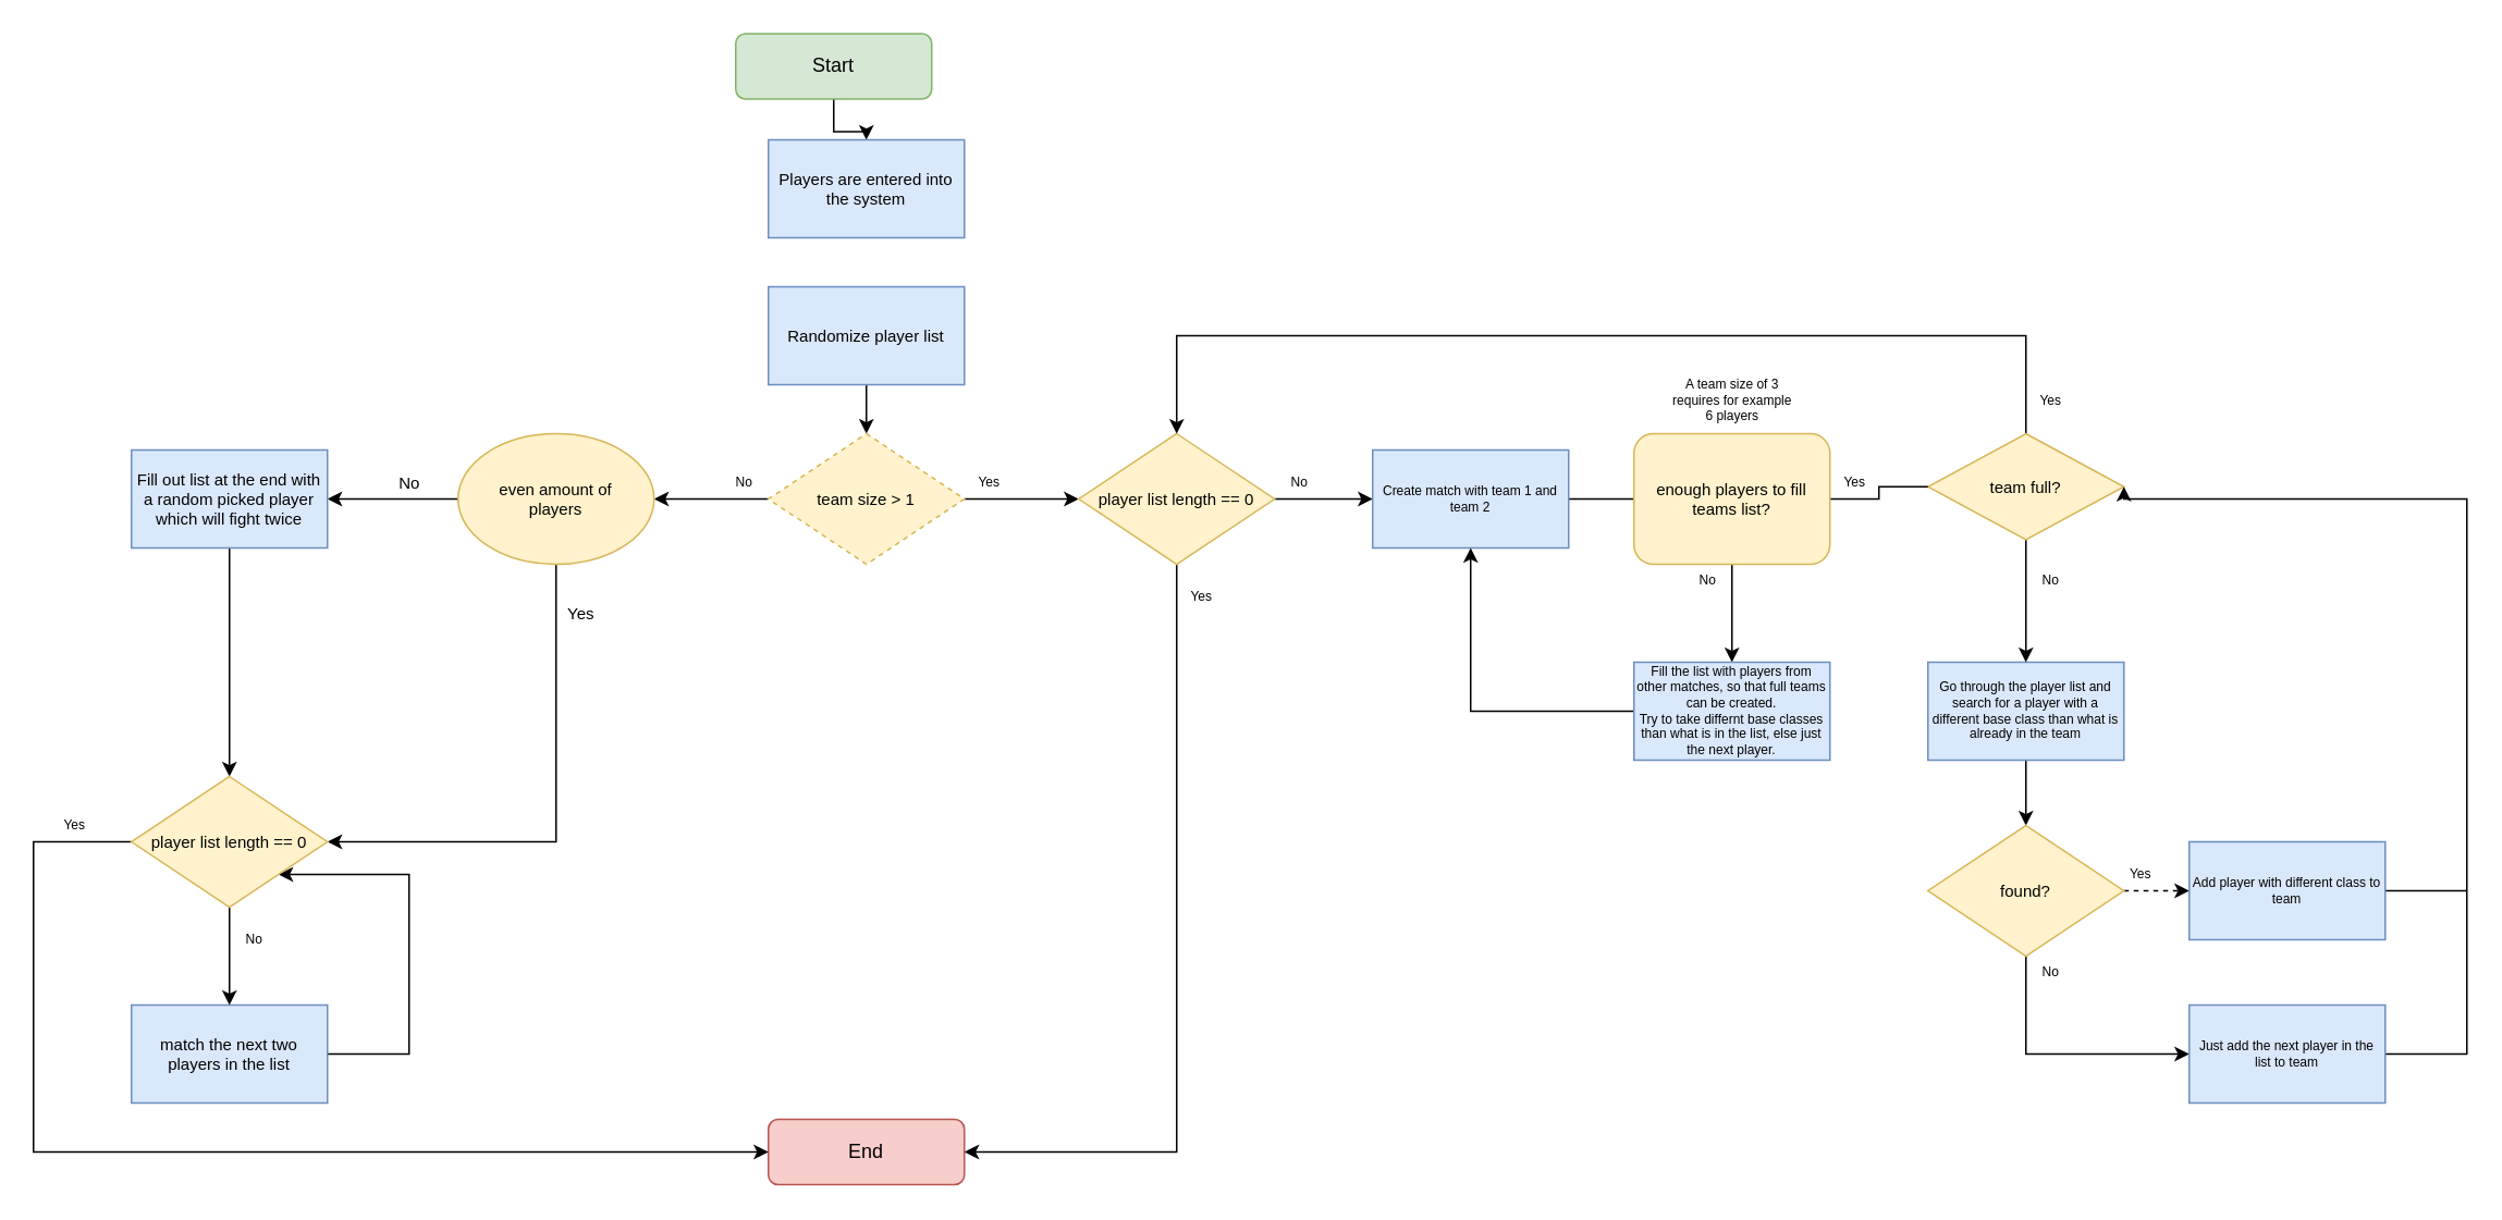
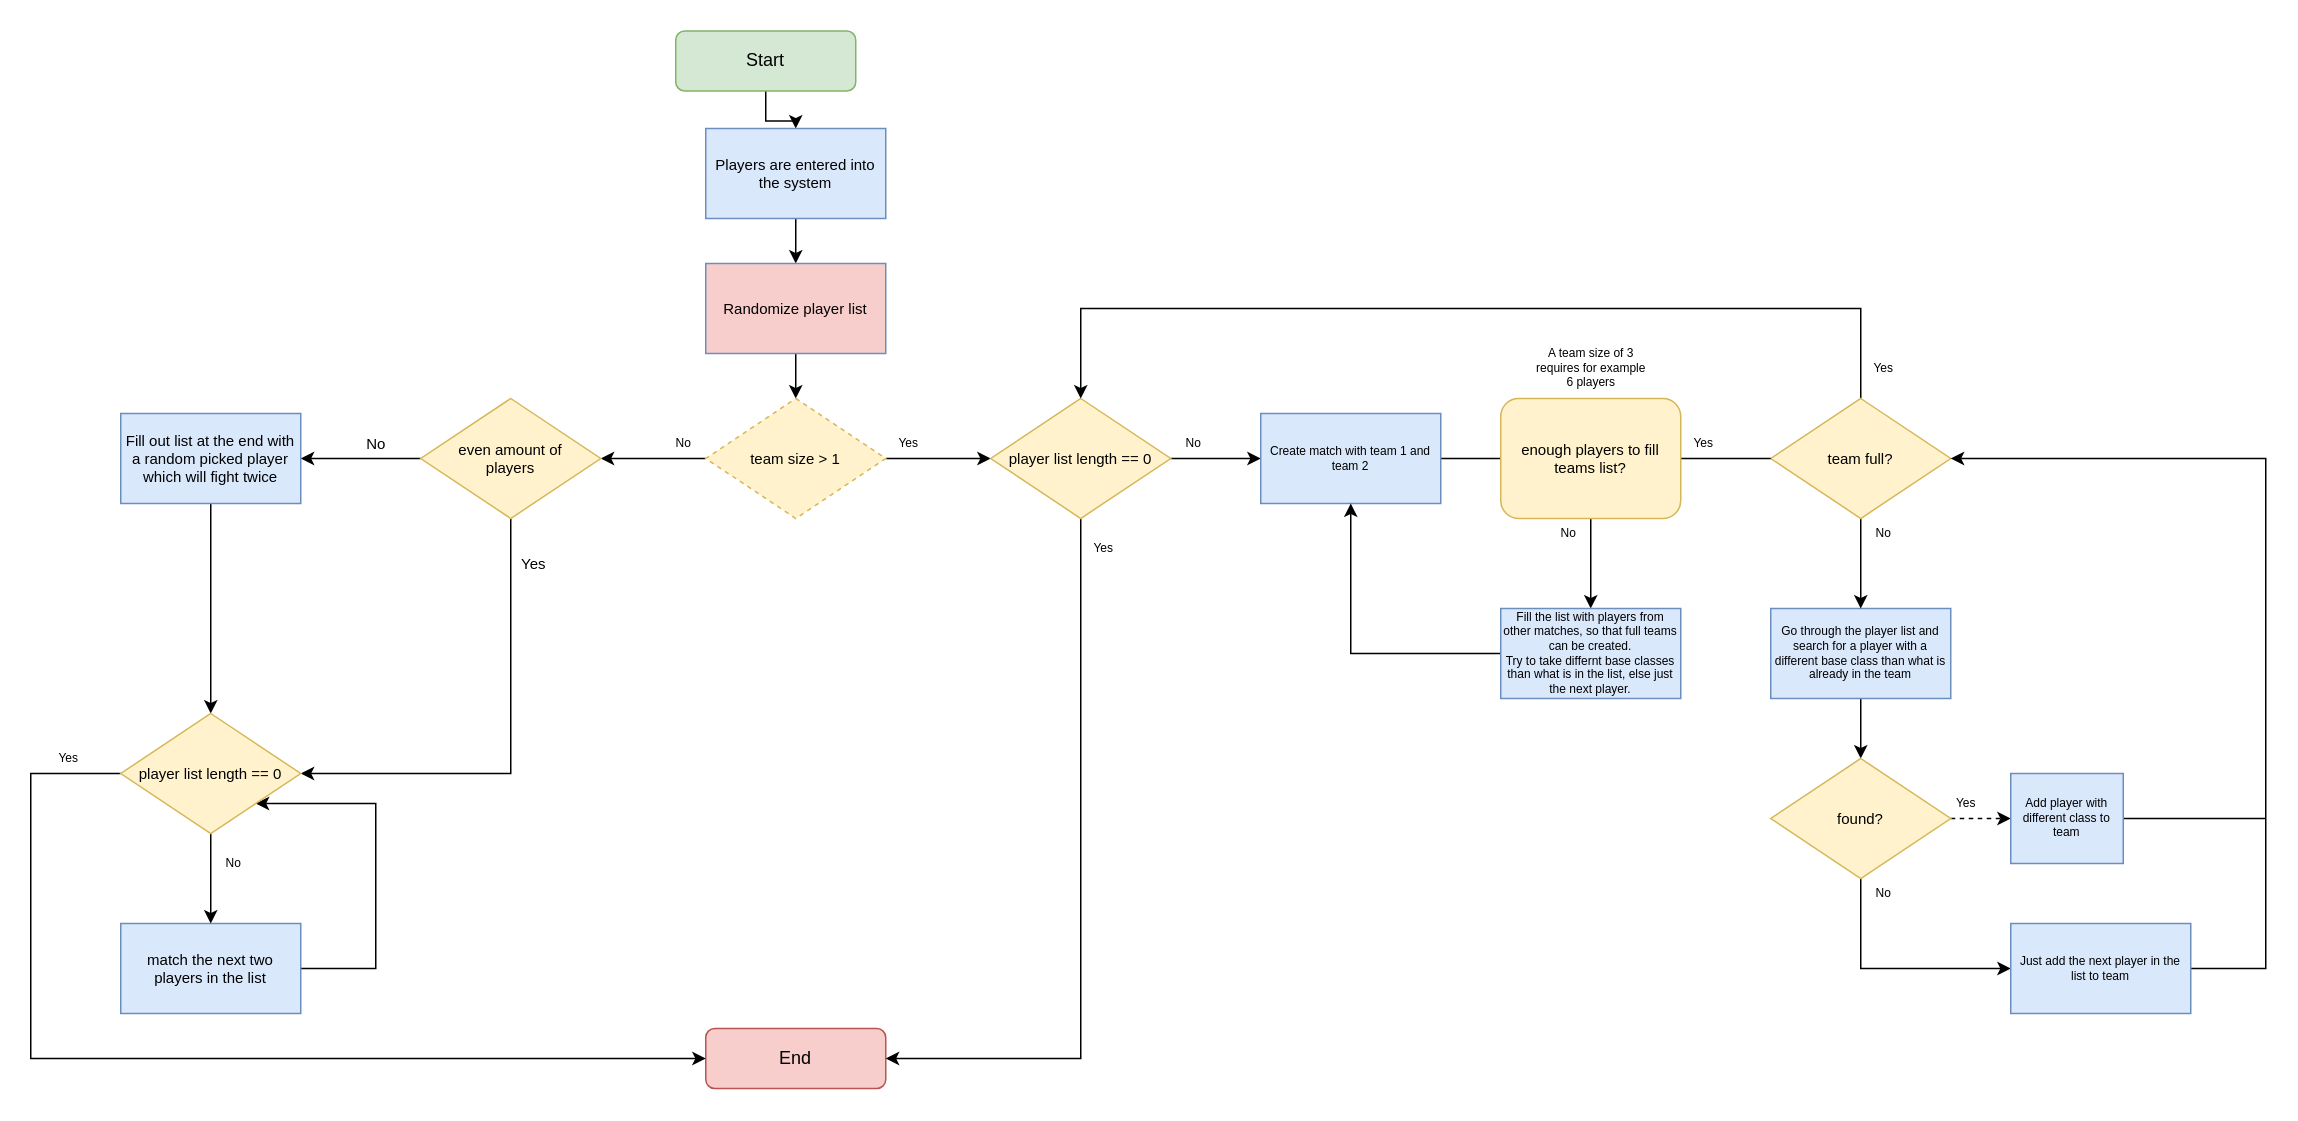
+ <mxCell id="4" style="edgeStyle=orthogonalEdgeStyle;rounded=0;orthogonalLoop=1;jettySize=auto;html=1;entryX=0.5;entryY=0;entryDx=0;entryDy=0;fontSize=10;" edge="1" parent="1" source="5" target="7"><mxGeometry relative="1" as="geometry" /></mxCell>
- <mxCell id="7" value="Randomize player list" style="rounded=0;whiteSpace=wrap;html=1;fontSize=10;fillColor=#dae8fc;strokeColor=#6c8ebf;" vertex="1" parent="1"><mxGeometry x="470" y="175" width="120" height="60" as="geometry" /></mxCell>
+ <mxCell id="7" value="Randomize player list" style="rounded=0;whiteSpace=wrap;html=1;fontSize=10;fillColor=#f8cecc;strokeColor=#6c8ebf;" vertex="1" parent="1"><mxGeometry x="470" y="175" width="120" height="60" as="geometry" /></mxCell>
- <mxCell id="37" value="team full?" style="rhombus;whiteSpace=wrap;html=1;fontSize=10;fillColor=#fff2cc;strokeColor=#d6b656;" vertex="1" parent="1"><mxGeometry x="1180" y="265" width="120" height="65" as="geometry" /></mxCell>
+ <mxCell id="37" value="team full?" style="rhombus;whiteSpace=wrap;html=1;fontSize=10;fillColor=#fff2cc;strokeColor=#d6b656;" vertex="1" parent="1"><mxGeometry x="1180" y="265" width="120" height="80" as="geometry" /></mxCell>
- <mxCell id="15" value="&lt;div&gt;even amount of&lt;/div&gt;&lt;div&gt;players&lt;/div&gt;" style="ellipse;whiteSpace=wrap;html=1;fontSize=10;fillColor=#fff2cc;strokeColor=#d6b656;" vertex="1" parent="1"><mxGeometry x="280" y="265" width="120" height="80" as="geometry" /></mxCell>
+ <mxCell id="15" value="&lt;div&gt;even amount of&lt;/div&gt;&lt;div&gt;players&lt;/div&gt;" style="rhombus;whiteSpace=wrap;html=1;fontSize=10;fillColor=#fff2cc;strokeColor=#d6b656;" vertex="1" parent="1"><mxGeometry x="280" y="265" width="120" height="80" as="geometry" /></mxCell>
- <mxCell id="44" value="Add player with different class to team" style="rounded=0;whiteSpace=wrap;html=1;fontSize=8;fillColor=#dae8fc;strokeColor=#6c8ebf;" vertex="1" parent="1"><mxGeometry x="1340" y="515" width="120" height="60" as="geometry" /></mxCell>
+ <mxCell id="44" value="Add player with different class to team" style="rounded=0;whiteSpace=wrap;html=1;fontSize=8;fillColor=#dae8fc;strokeColor=#6c8ebf;" vertex="1" parent="1"><mxGeometry x="1340" y="515" width="75" height="60" as="geometry" /></mxCell>
